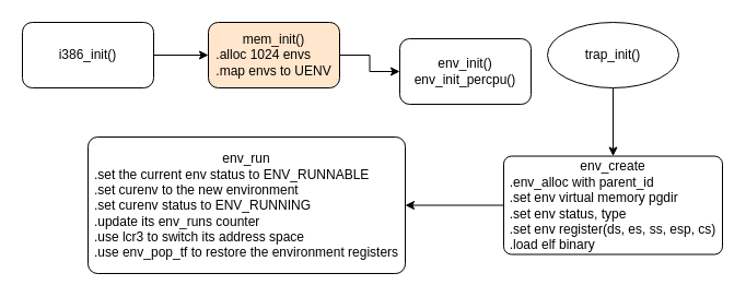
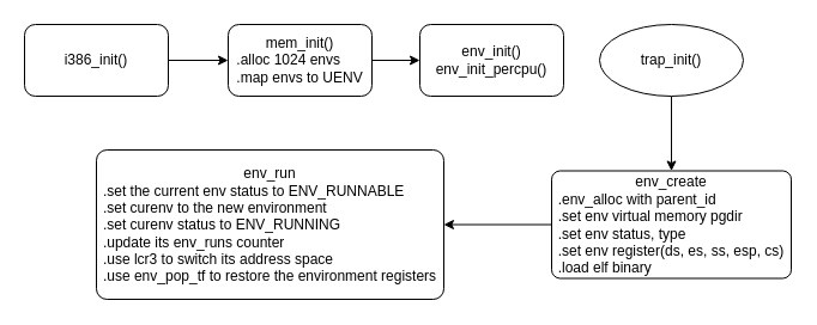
- <mxCell id="5" value="mem_init()&lt;br&gt;&lt;div style=&quot;text-align: left&quot;&gt;&lt;span&gt;.alloc 1024 envs&lt;/span&gt;&lt;/div&gt;.map envs to UENV" style="rounded=1;whiteSpace=wrap;html=1;fillColor=#ffe6cc;" vertex="1" parent="1"><mxGeometry x="190" y="20" width="120" height="60" as="geometry" /></mxCell>
+ <mxCell id="5" value="mem_init()&lt;br&gt;&lt;div style=&quot;text-align: left&quot;&gt;&lt;span&gt;.alloc 1024 envs&lt;/span&gt;&lt;/div&gt;.map envs to UENV" style="rounded=1;whiteSpace=wrap;html=1;" vertex="1" parent="1"><mxGeometry x="190" y="20" width="120" height="60" as="geometry" /></mxCell>
- <mxCell id="6" value="env_init()&lt;br&gt;env_init_percpu()" style="rounded=1;whiteSpace=wrap;html=1;" vertex="1" parent="1"><mxGeometry x="365" y="35" width="120" height="60" as="geometry" /></mxCell>
+ <mxCell id="6" value="env_init()&lt;br&gt;env_init_percpu()" style="rounded=1;whiteSpace=wrap;html=1;" vertex="1" parent="1"><mxGeometry x="350" y="20" width="120" height="60" as="geometry" /></mxCell>
